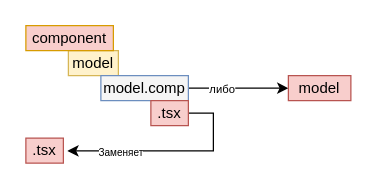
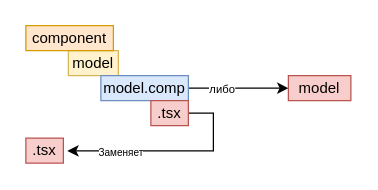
- <mxCell id="10" value="component" style="rounded=0;whiteSpace=wrap;html=1;fillColor=#f8cecc;strokeColor=#d79b00;" vertex="1" parent="1"><mxGeometry x="20" y="20" width="70" height="20" as="geometry" /></mxCell>
+ <mxCell id="10" value="component" style="rounded=0;whiteSpace=wrap;html=1;fillColor=#ffe6cc;strokeColor=#d79b00;" vertex="1" parent="1"><mxGeometry x="20" y="20" width="70" height="20" as="geometry" /></mxCell>
- <mxCell id="5" value="model.comp" style="rounded=0;whiteSpace=wrap;html=1;fillColor=#f5f5f5;strokeColor=#6c8ebf;" vertex="1" parent="1"><mxGeometry x="80" y="60" width="70" height="20" as="geometry" /></mxCell>
+ <mxCell id="5" value="model.comp" style="rounded=0;whiteSpace=wrap;html=1;fillColor=#dae8fc;strokeColor=#6c8ebf;" vertex="1" parent="1"><mxGeometry x="80" y="60" width="70" height="20" as="geometry" /></mxCell>
